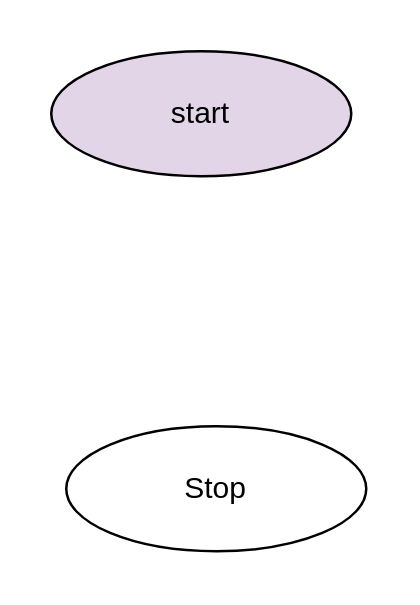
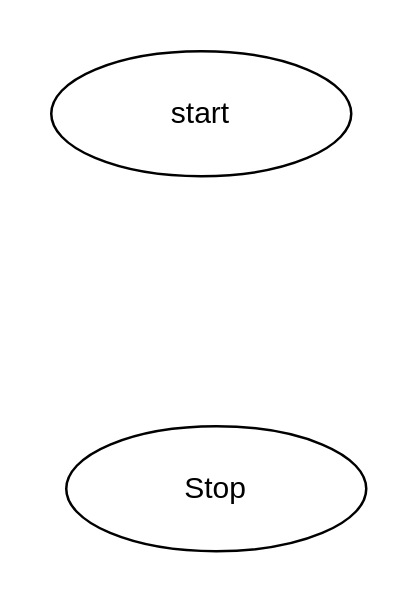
- <mxCell id="2" value="start" style="ellipse;whiteSpace=wrap;html=1;fillColor=#e1d5e7;" vertex="1" parent="1"><mxGeometry x="20" y="20" width="120" height="50" as="geometry" /></mxCell>
+ <mxCell id="2" value="start" style="ellipse;whiteSpace=wrap;html=1;" vertex="1" parent="1"><mxGeometry x="20" y="20" width="120" height="50" as="geometry" /></mxCell>
